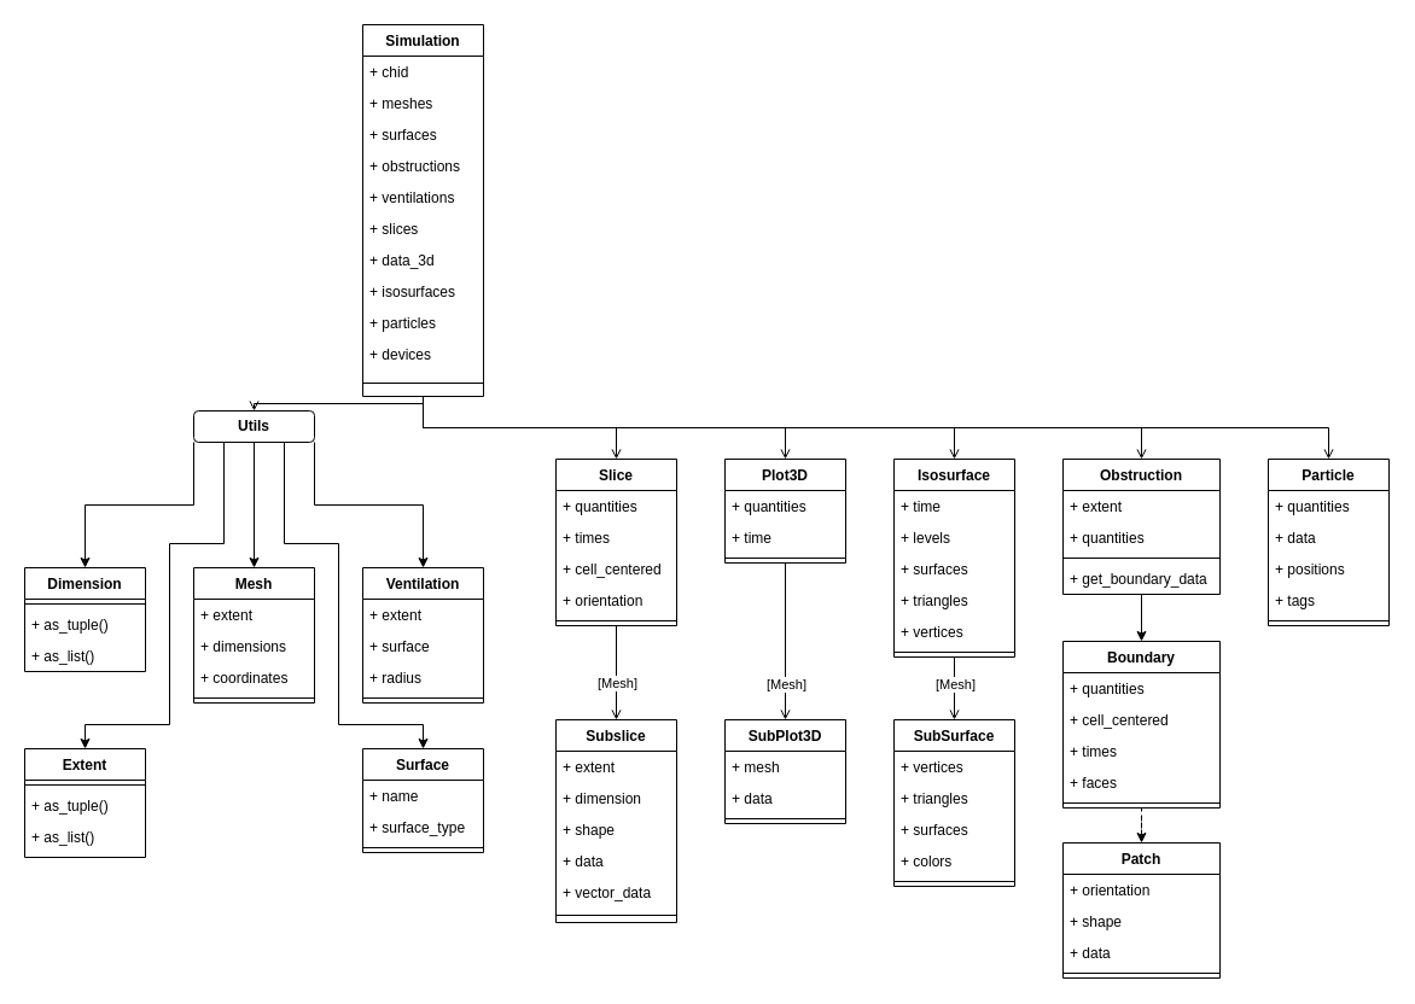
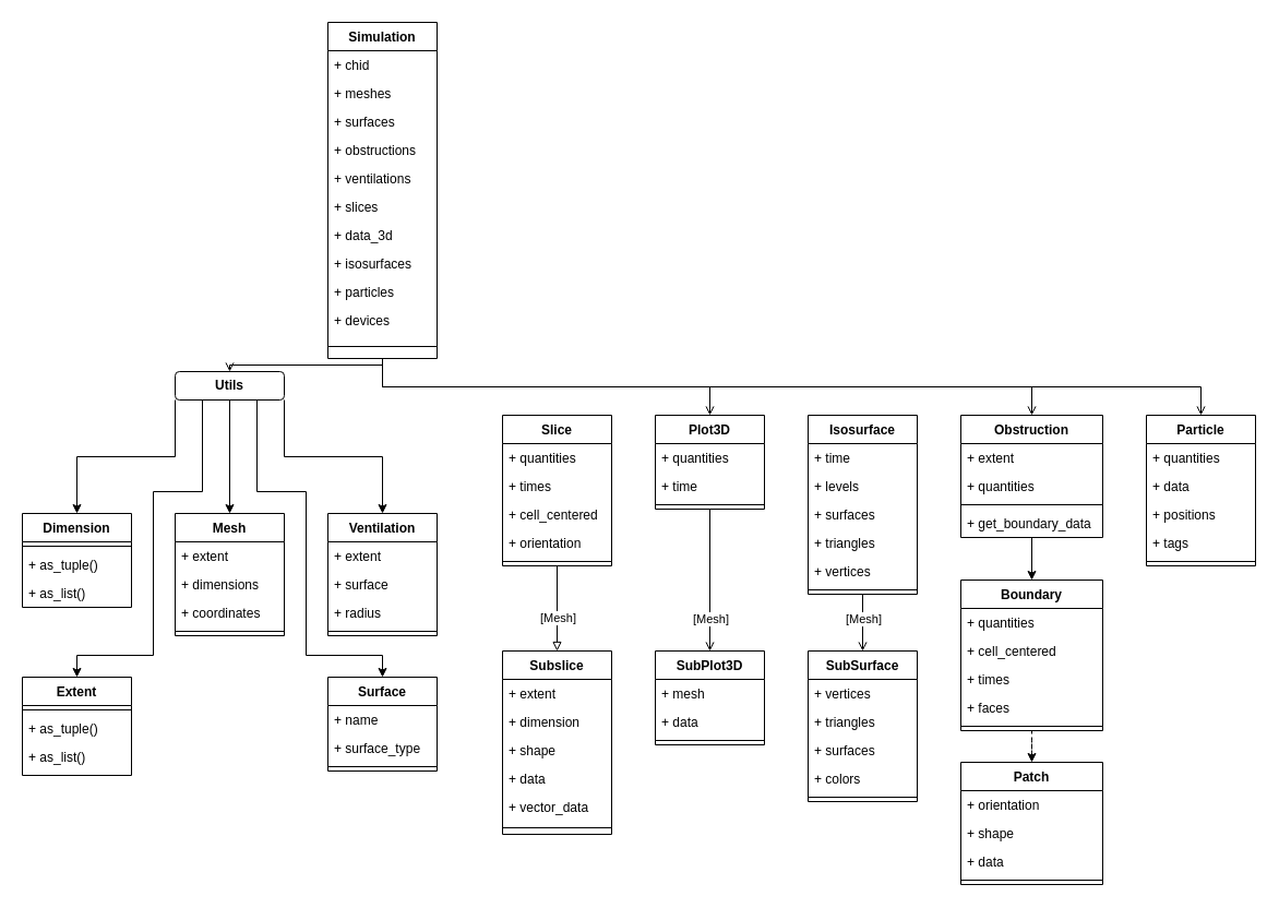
- <mxCell id="2" style="edgeStyle=orthogonalEdgeStyle;rounded=0;orthogonalLoop=1;jettySize=auto;html=1;exitX=0.5;exitY=1;exitDx=0;exitDy=0;entryX=0.5;entryY=0;entryDx=0;entryDy=0;startArrow=none;startFill=0;endArrow=open;endFill=0;" parent="1" source="7" target="52" edge="1"><mxGeometry relative="1" as="geometry" /></mxCell>
- <mxCell id="3" style="edgeStyle=orthogonalEdgeStyle;rounded=0;orthogonalLoop=1;jettySize=auto;html=1;exitX=0.5;exitY=1;exitDx=0;exitDy=0;entryX=0.5;entryY=0;entryDx=0;entryDy=0;startArrow=none;startFill=0;endArrow=open;endFill=0;" parent="1" source="7" target="67" edge="1"><mxGeometry relative="1" as="geometry" /></mxCell>
- <mxCell id="50" style="edgeStyle=orthogonalEdgeStyle;rounded=0;orthogonalLoop=1;jettySize=auto;html=1;exitX=0.5;exitY=1;exitDx=0;exitDy=0;entryX=0.5;entryY=0;entryDx=0;entryDy=0;startArrow=none;startFill=0;endArrow=open;endFill=0;" parent="1" source="52" target="58" edge="1"><mxGeometry relative="1" as="geometry" /></mxCell>
+ <mxCell id="50" style="edgeStyle=orthogonalEdgeStyle;rounded=0;orthogonalLoop=1;jettySize=auto;html=1;exitX=0.5;exitY=1;exitDx=0;exitDy=0;entryX=0.5;entryY=0;entryDx=0;entryDy=0;startArrow=none;startFill=0;endArrow=block;endFill=0;" parent="1" source="52" target="58" edge="1"><mxGeometry relative="1" as="geometry" /></mxCell>
